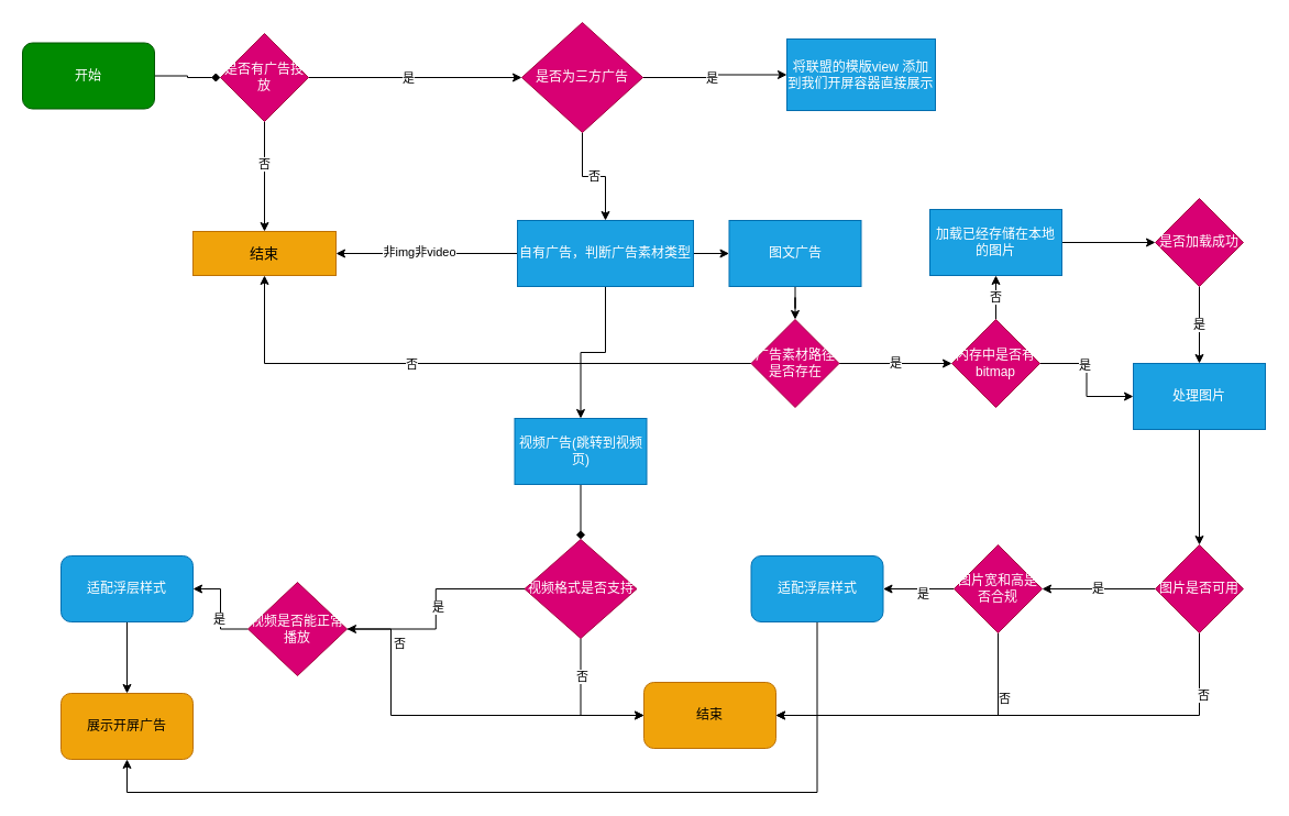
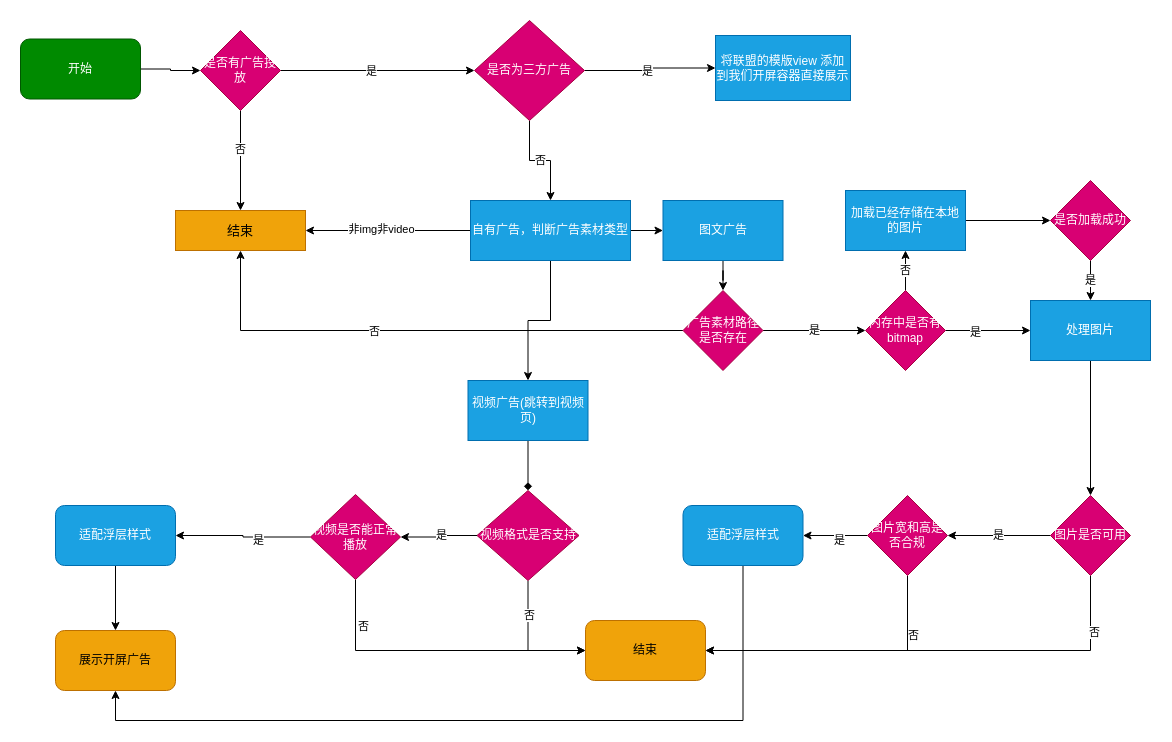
- <mxCell id="2" value="" style="edgeStyle=orthogonalEdgeStyle;rounded=0;orthogonalLoop=1;jettySize=auto;html=1;endArrow=diamond;endFill=1;entryX=0;entryY=0.5;entryDx=0;entryDy=0;" edge="1" parent="1" source="3" target="8"><mxGeometry relative="1" as="geometry"><mxPoint x="240" y="70" as="targetPoint" /></mxGeometry></mxCell>
+ <mxCell id="2" value="" style="edgeStyle=orthogonalEdgeStyle;rounded=0;orthogonalLoop=1;jettySize=auto;html=1;endArrow=classic;endFill=1;entryX=0;entryY=0.5;entryDx=0;entryDy=0;" edge="1" parent="1" source="3" target="8"><mxGeometry relative="1" as="geometry"><mxPoint x="240" y="70" as="targetPoint" /></mxGeometry></mxCell>
- <mxCell id="37" value="处理图片" style="rounded=0;whiteSpace=wrap;html=1;strokeColor=#006EAF;fillColor=#1ba1e2;fontColor=#ffffff;" vertex="1" parent="1"><mxGeometry x="1030" y="330" width="120" height="60" as="geometry" /></mxCell>
+ <mxCell id="37" value="处理图片" style="rounded=0;whiteSpace=wrap;html=1;strokeColor=#006EAF;fillColor=#1ba1e2;fontColor=#ffffff;" vertex="1" parent="1"><mxGeometry x="1030" y="300" width="120" height="60" as="geometry" /></mxCell>
- <mxCell id="58" value="视频是否能正常播放" style="rhombus;whiteSpace=wrap;html=1;rounded=0;fillColor=#d80073;fontColor=#ffffff;strokeColor=#A50040;" vertex="1" parent="1"><mxGeometry x="225" y="529" width="90" height="85" as="geometry" /></mxCell>
+ <mxCell id="58" value="视频是否能正常播放" style="rhombus;whiteSpace=wrap;html=1;rounded=0;fillColor=#d80073;fontColor=#ffffff;strokeColor=#A50040;" vertex="1" parent="1"><mxGeometry x="310" y="494" width="90" height="85" as="geometry" /></mxCell>
